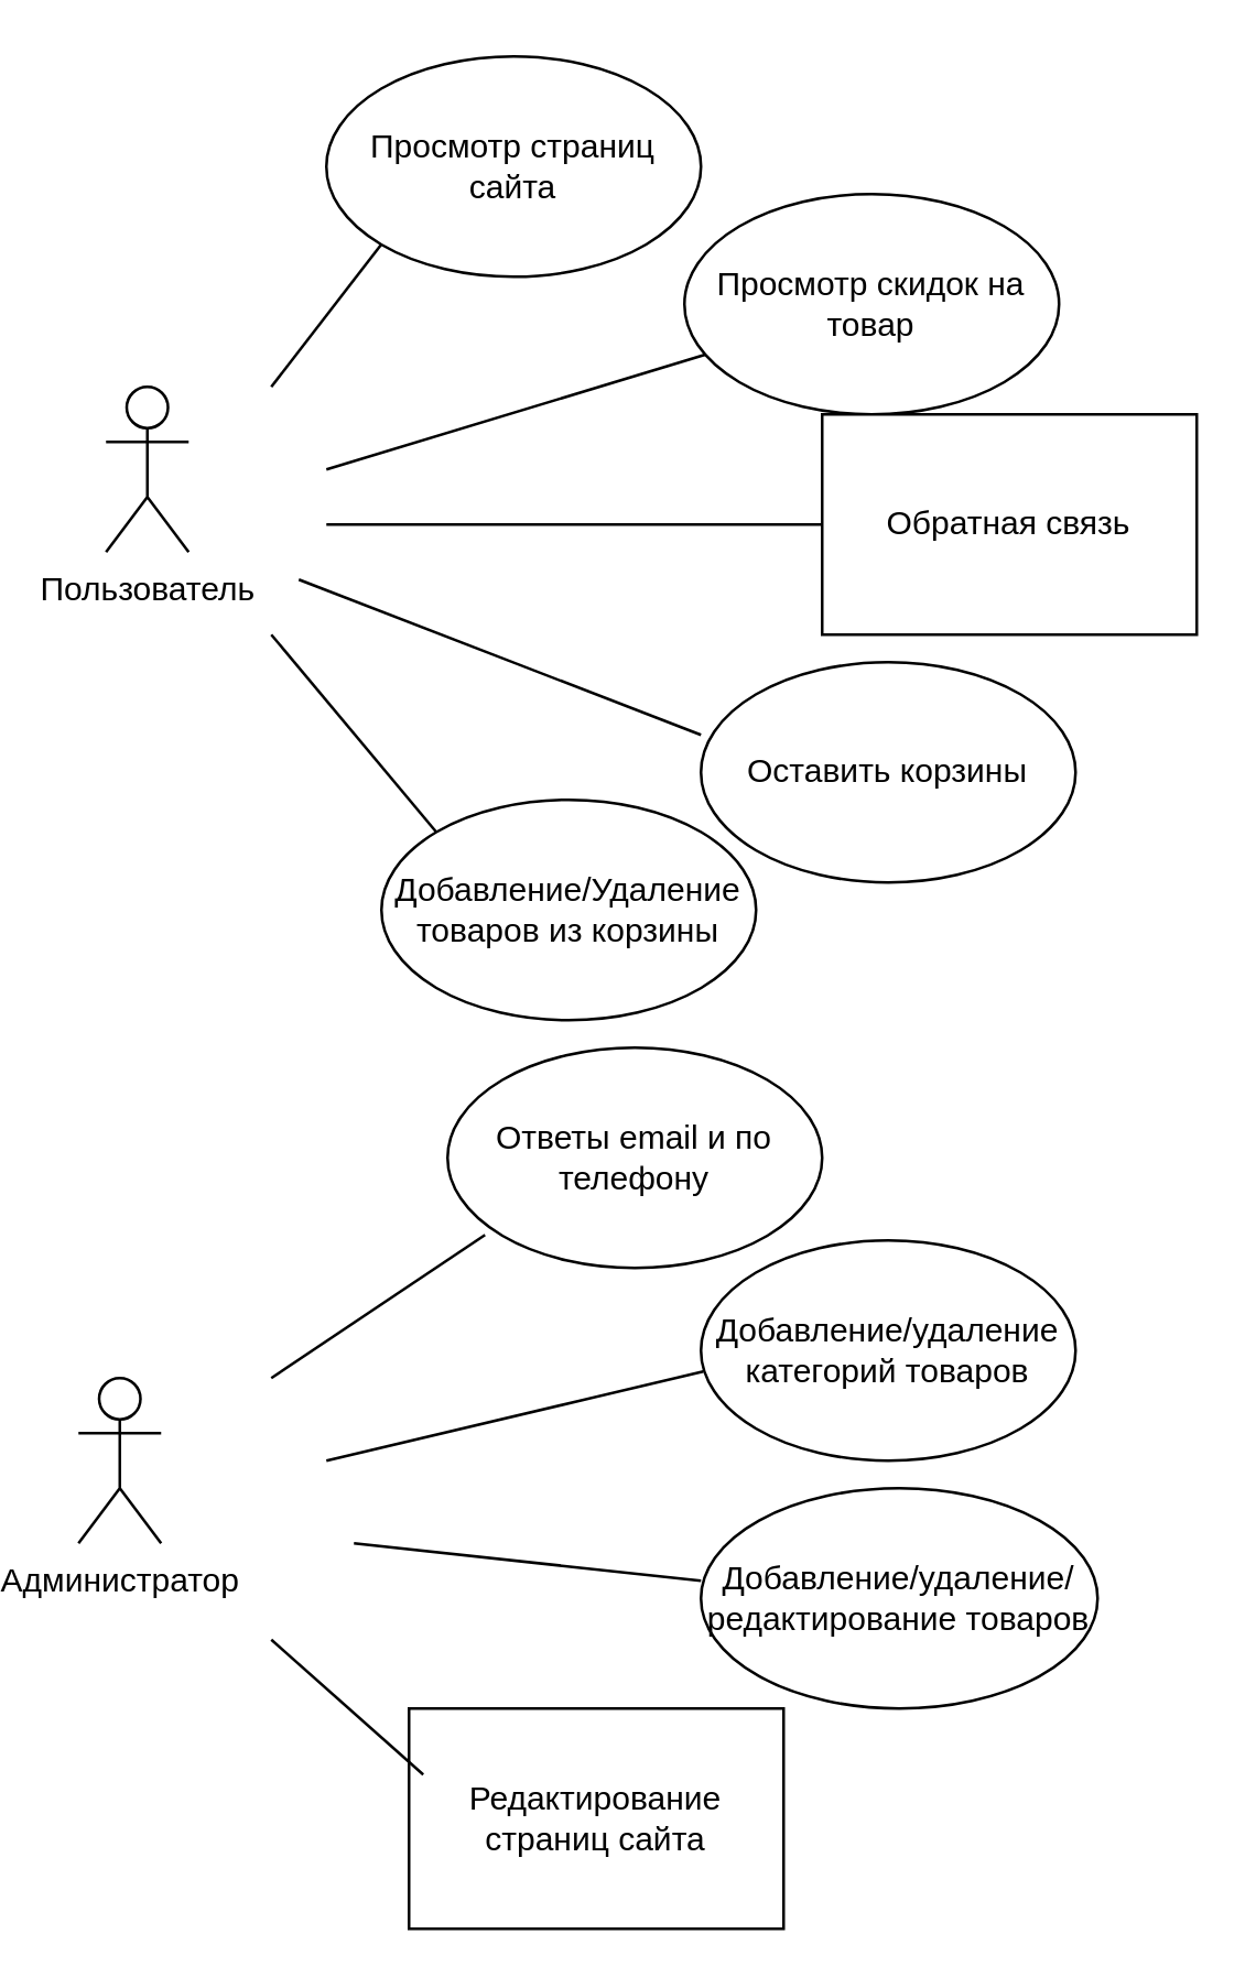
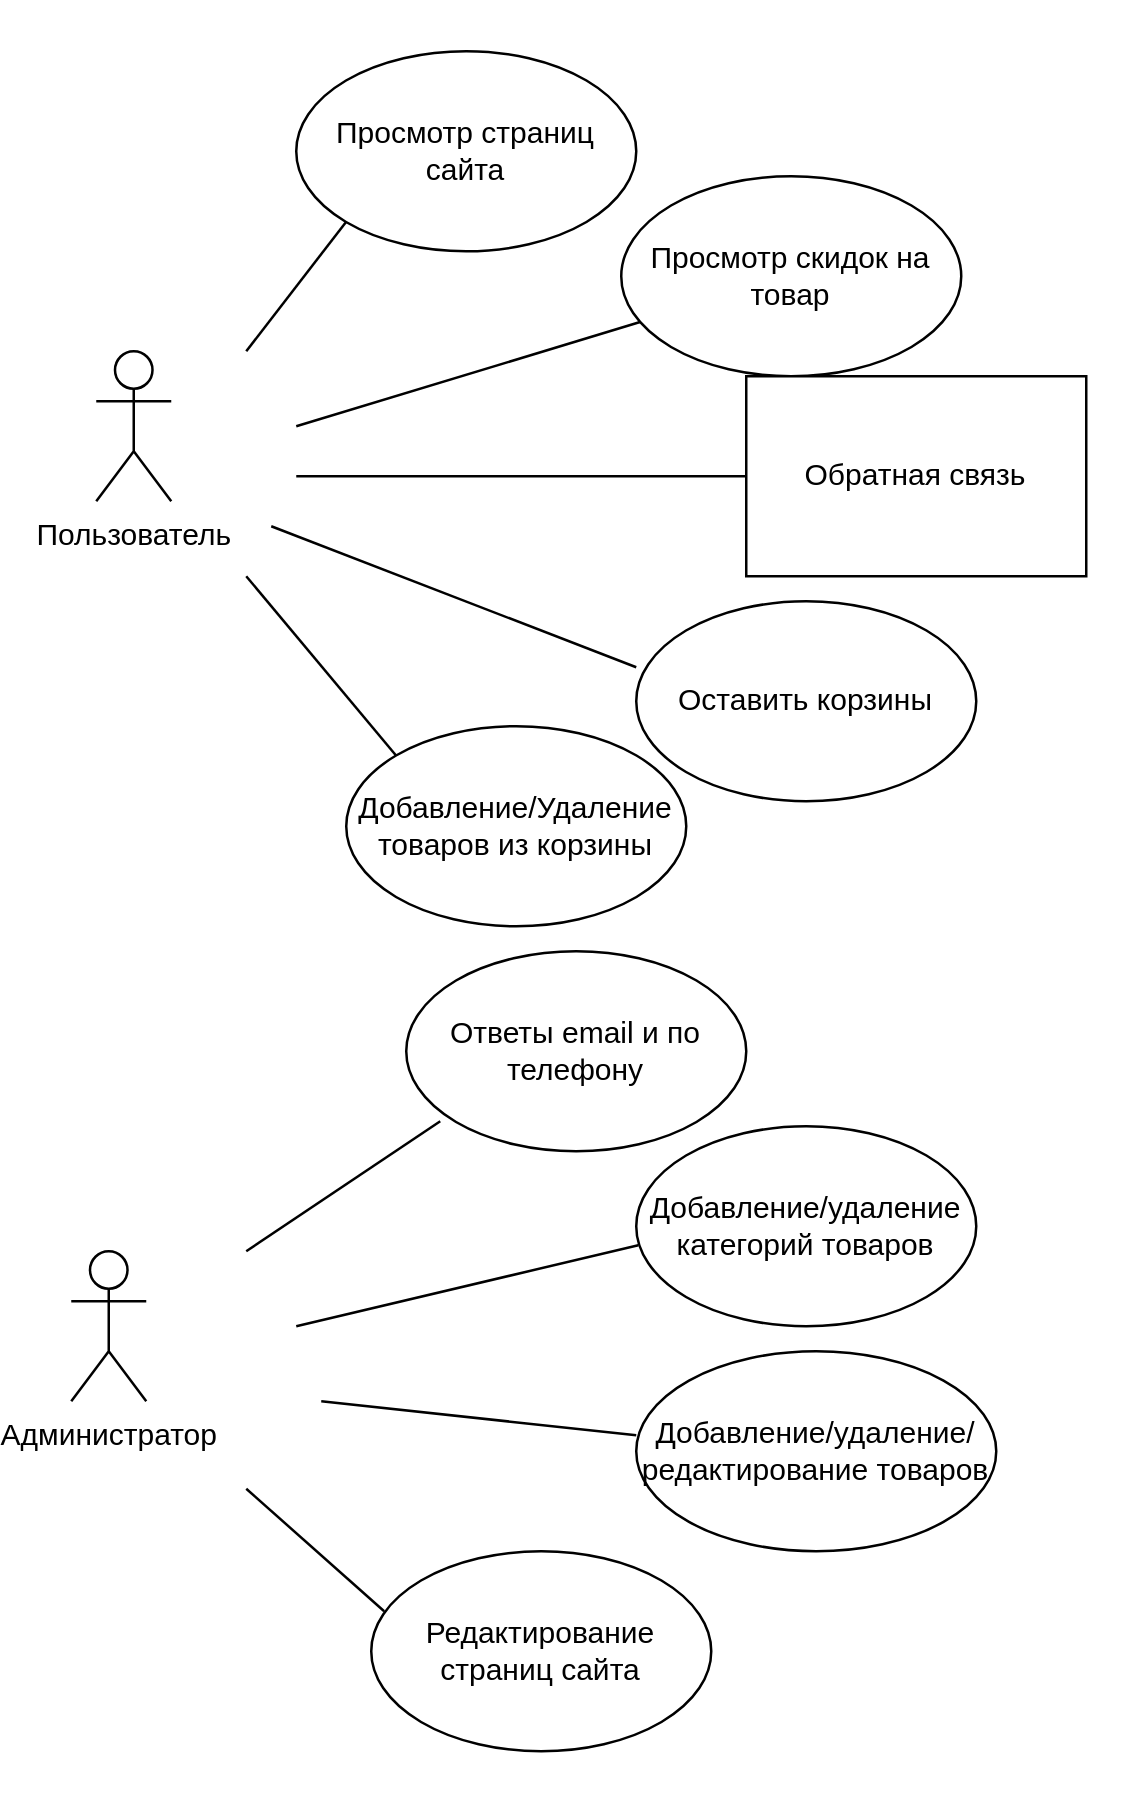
- <mxCell id="17" value="Редактирование страниц сайта" style="whiteSpace=wrap;html=1;rounded=0;" vertex="1" parent="1"><mxGeometry x="140" y="620" width="136" height="80" as="geometry" /></mxCell>
+ <mxCell id="17" value="Редактирование страниц сайта" style="ellipse;whiteSpace=wrap;html=1;" vertex="1" parent="1"><mxGeometry x="140" y="620" width="136" height="80" as="geometry" /></mxCell>
